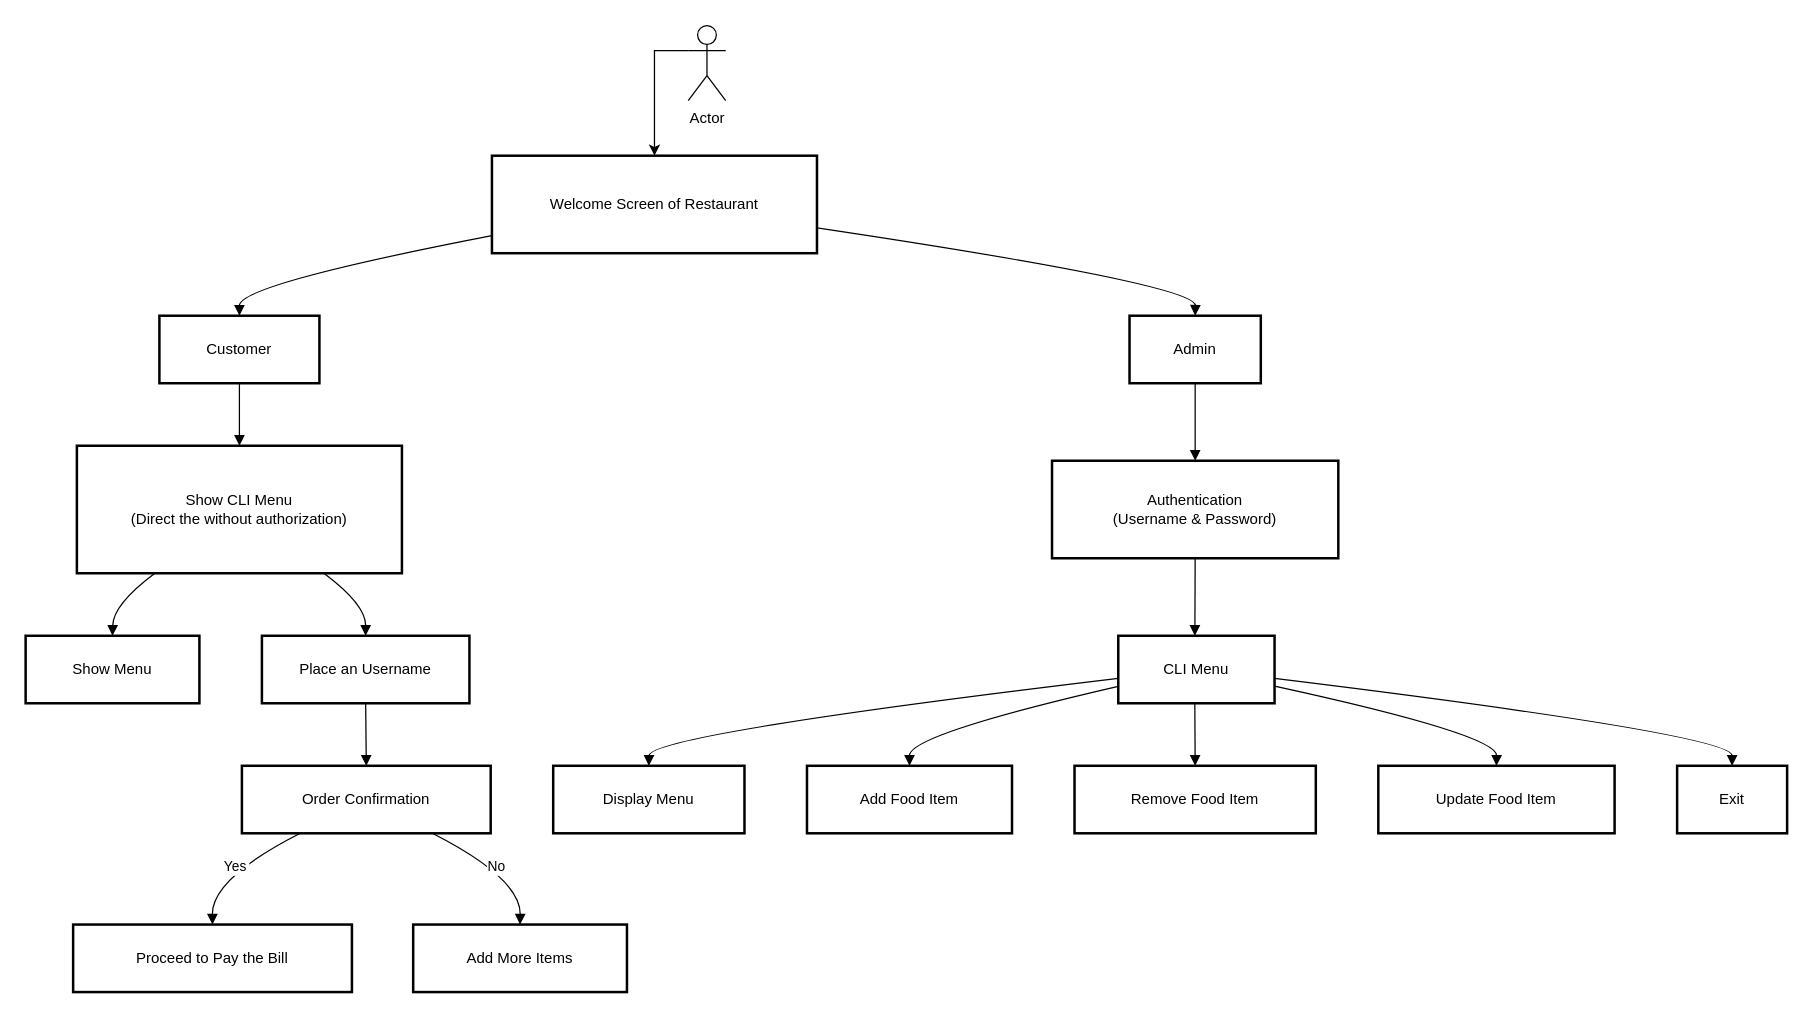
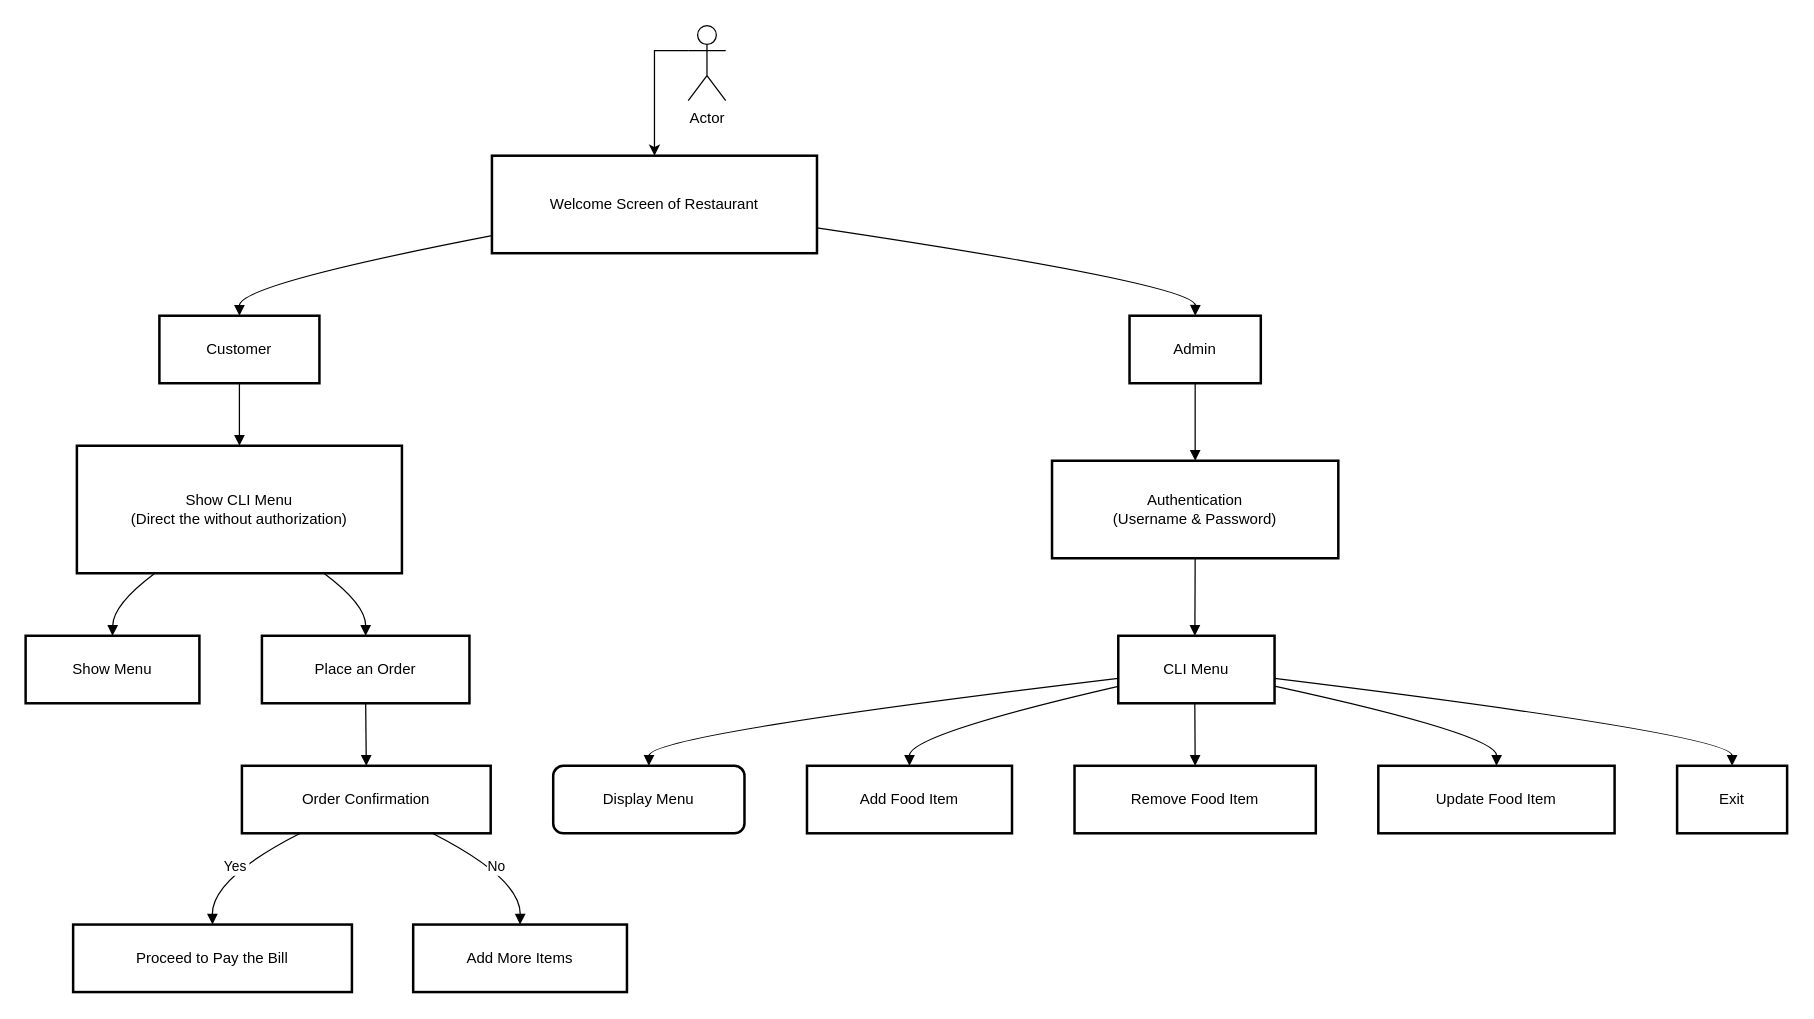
- <mxCell id="6" value="Place an Username" style="whiteSpace=wrap;strokeWidth=2;" vertex="1" parent="1"><mxGeometry x="209" y="508" width="166" height="54" as="geometry" /></mxCell>
+ <mxCell id="6" value="Place an Order" style="whiteSpace=wrap;strokeWidth=2;" vertex="1" parent="1"><mxGeometry x="209" y="508" width="166" height="54" as="geometry" /></mxCell>
- <mxCell id="13" value="Display Menu" style="whiteSpace=wrap;strokeWidth=2;" vertex="1" parent="1"><mxGeometry x="442" y="612" width="153" height="54" as="geometry" /></mxCell>
+ <mxCell id="13" value="Display Menu" style="whiteSpace=wrap;strokeWidth=2;rounded=1;" vertex="1" parent="1"><mxGeometry x="442" y="612" width="153" height="54" as="geometry" /></mxCell>
